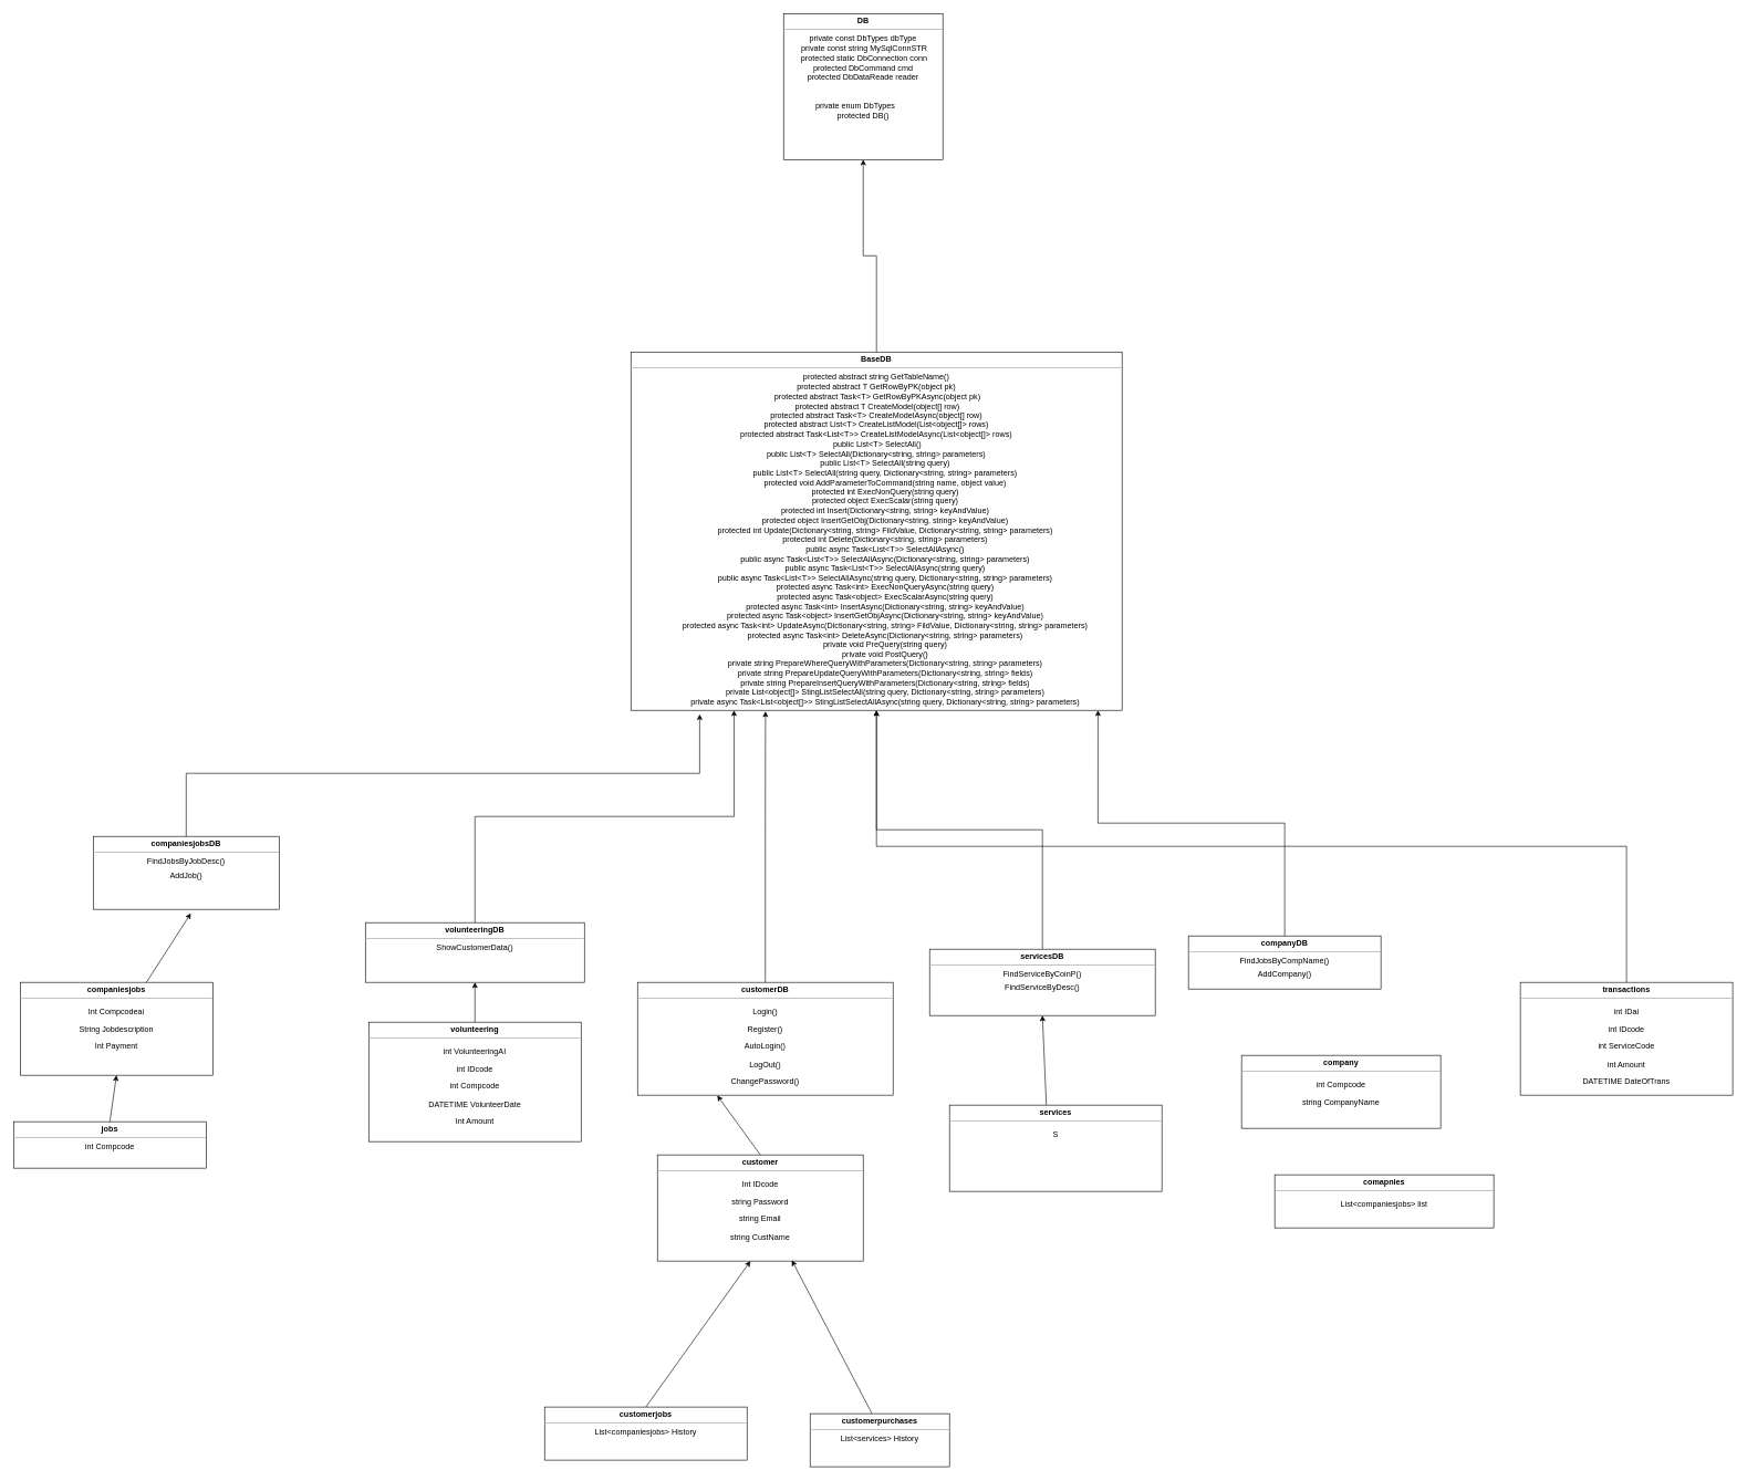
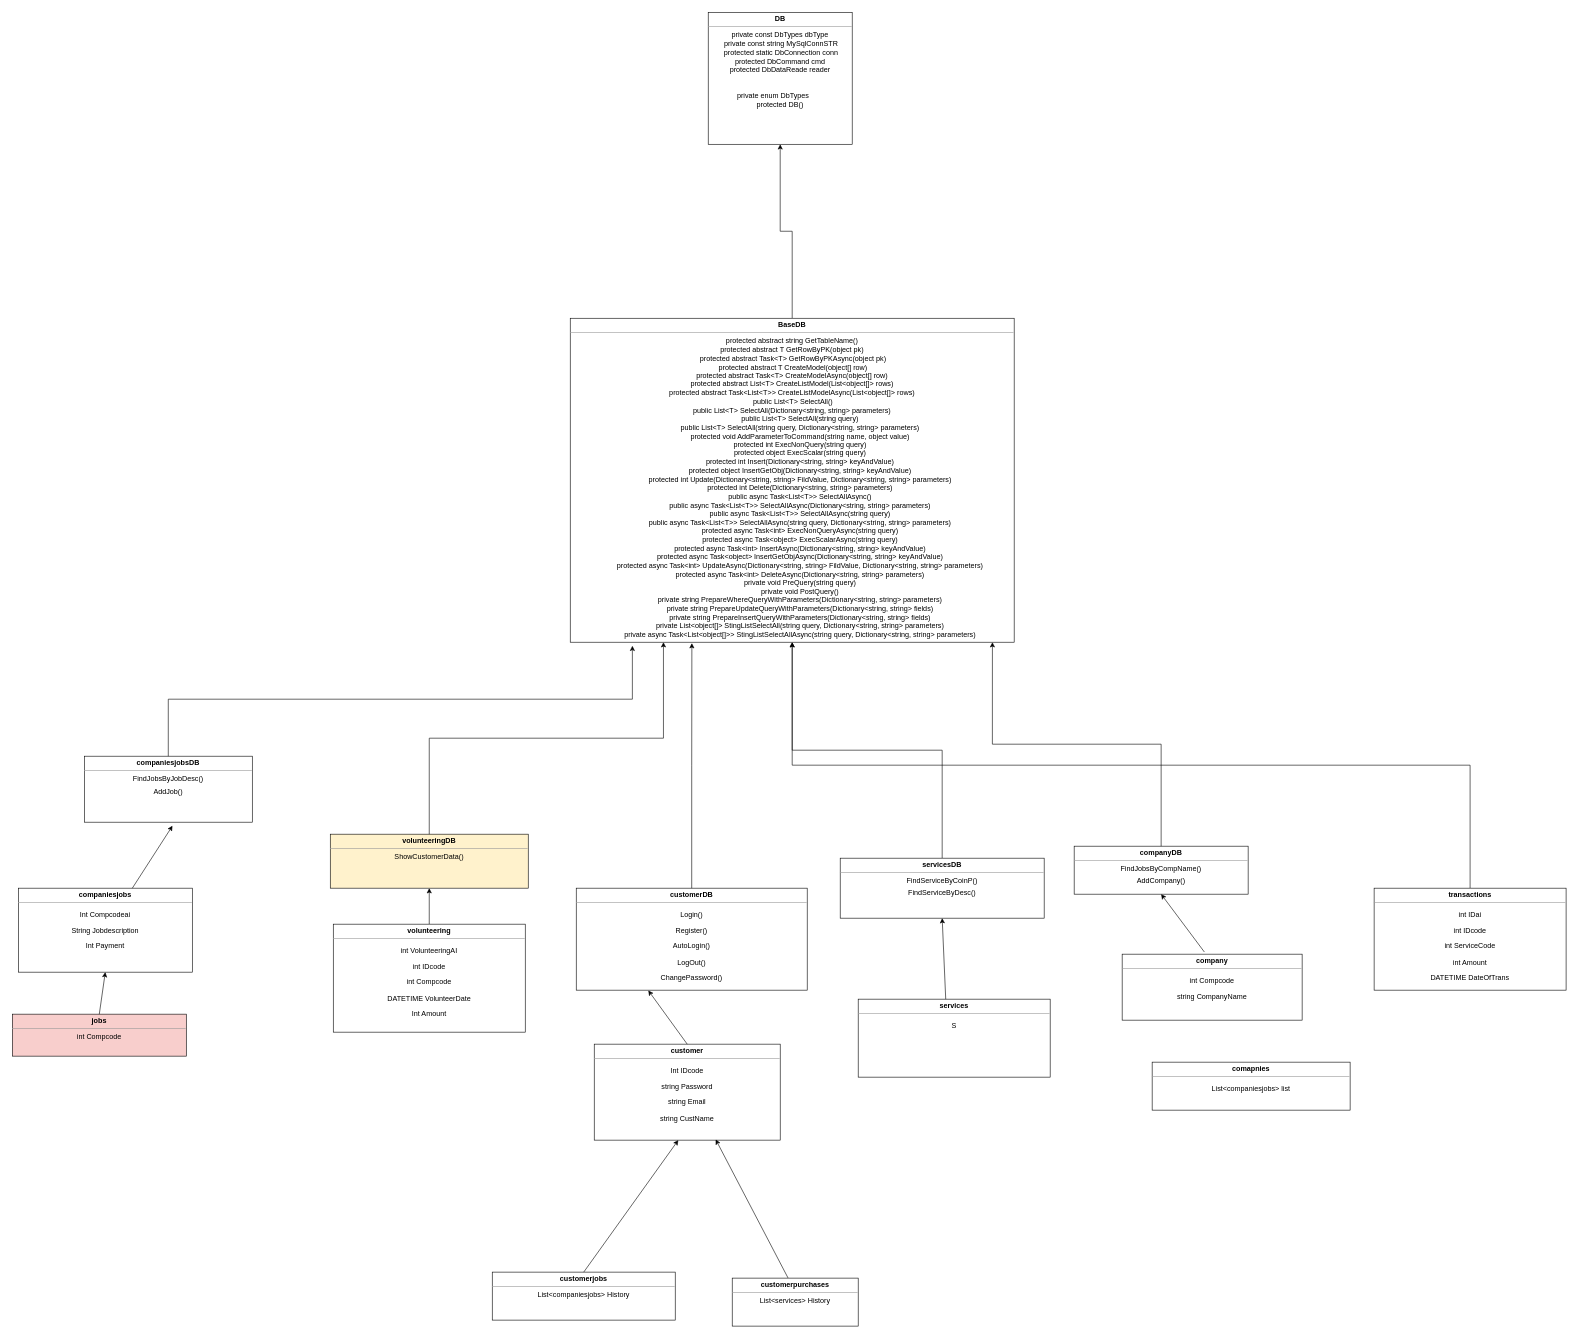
- <mxCell id="30" value="&lt;p style=&quot;margin:0px;margin-top:4px;text-align:center;&quot;&gt;&lt;b&gt;volunteeringDB&lt;/b&gt;&lt;/p&gt;&lt;hr size=&quot;1&quot;&gt;&lt;div style=&quot;text-align: center; height: 2px;&quot;&gt;ShowCustomerData()&lt;/div&gt;" style="verticalAlign=top;align=left;overflow=fill;fontSize=12;fontFamily=Helvetica;html=1;whiteSpace=wrap;" vertex="1" parent="1"><mxGeometry x="550" y="1390" width="330" height="90" as="geometry" /></mxCell>
+ <mxCell id="30" value="&lt;p style=&quot;margin:0px;margin-top:4px;text-align:center;&quot;&gt;&lt;b&gt;volunteeringDB&lt;/b&gt;&lt;/p&gt;&lt;hr size=&quot;1&quot;&gt;&lt;div style=&quot;text-align: center; height: 2px;&quot;&gt;ShowCustomerData()&lt;/div&gt;" style="verticalAlign=top;align=left;overflow=fill;fontSize=12;fontFamily=Helvetica;html=1;whiteSpace=wrap;fillColor=#fff2cc;" vertex="1" parent="1"><mxGeometry x="550" y="1390" width="330" height="90" as="geometry" /></mxCell>
+ <mxCell id="24" value="" style="endArrow=classic;html=1;rounded=0;exitX=0.457;exitY=-0.032;exitDx=0;exitDy=0;exitPerimeter=0;entryX=0.5;entryY=1;entryDx=0;entryDy=0;" edge="1" parent="1" source="7" target="23"><mxGeometry width="50" height="50" relative="1" as="geometry"><mxPoint x="1755" y="1590" as="sourcePoint" /><mxPoint x="1805" y="1540" as="targetPoint" /></mxGeometry></mxCell>
- <mxCell id="8" value="&lt;p style=&quot;margin:0px;margin-top:4px;text-align:center;&quot;&gt;&lt;b&gt;jobs&lt;/b&gt;&lt;/p&gt;&lt;hr size=&quot;1&quot;&gt;&lt;div style=&quot;text-align: center; height: 2px;&quot;&gt;int Compcode&lt;/div&gt;" style="verticalAlign=top;align=left;overflow=fill;fontSize=12;fontFamily=Helvetica;html=1;whiteSpace=wrap;" vertex="1" parent="1"><mxGeometry x="20" y="1690" width="290" height="70" as="geometry" /></mxCell>
+ <mxCell id="8" value="&lt;p style=&quot;margin:0px;margin-top:4px;text-align:center;&quot;&gt;&lt;b&gt;jobs&lt;/b&gt;&lt;/p&gt;&lt;hr size=&quot;1&quot;&gt;&lt;div style=&quot;text-align: center; height: 2px;&quot;&gt;int Compcode&lt;/div&gt;" style="verticalAlign=top;align=left;overflow=fill;fontSize=12;fontFamily=Helvetica;html=1;whiteSpace=wrap;fillColor=#f8cecc;" vertex="1" parent="1"><mxGeometry x="20" y="1690" width="290" height="70" as="geometry" /></mxCell>
